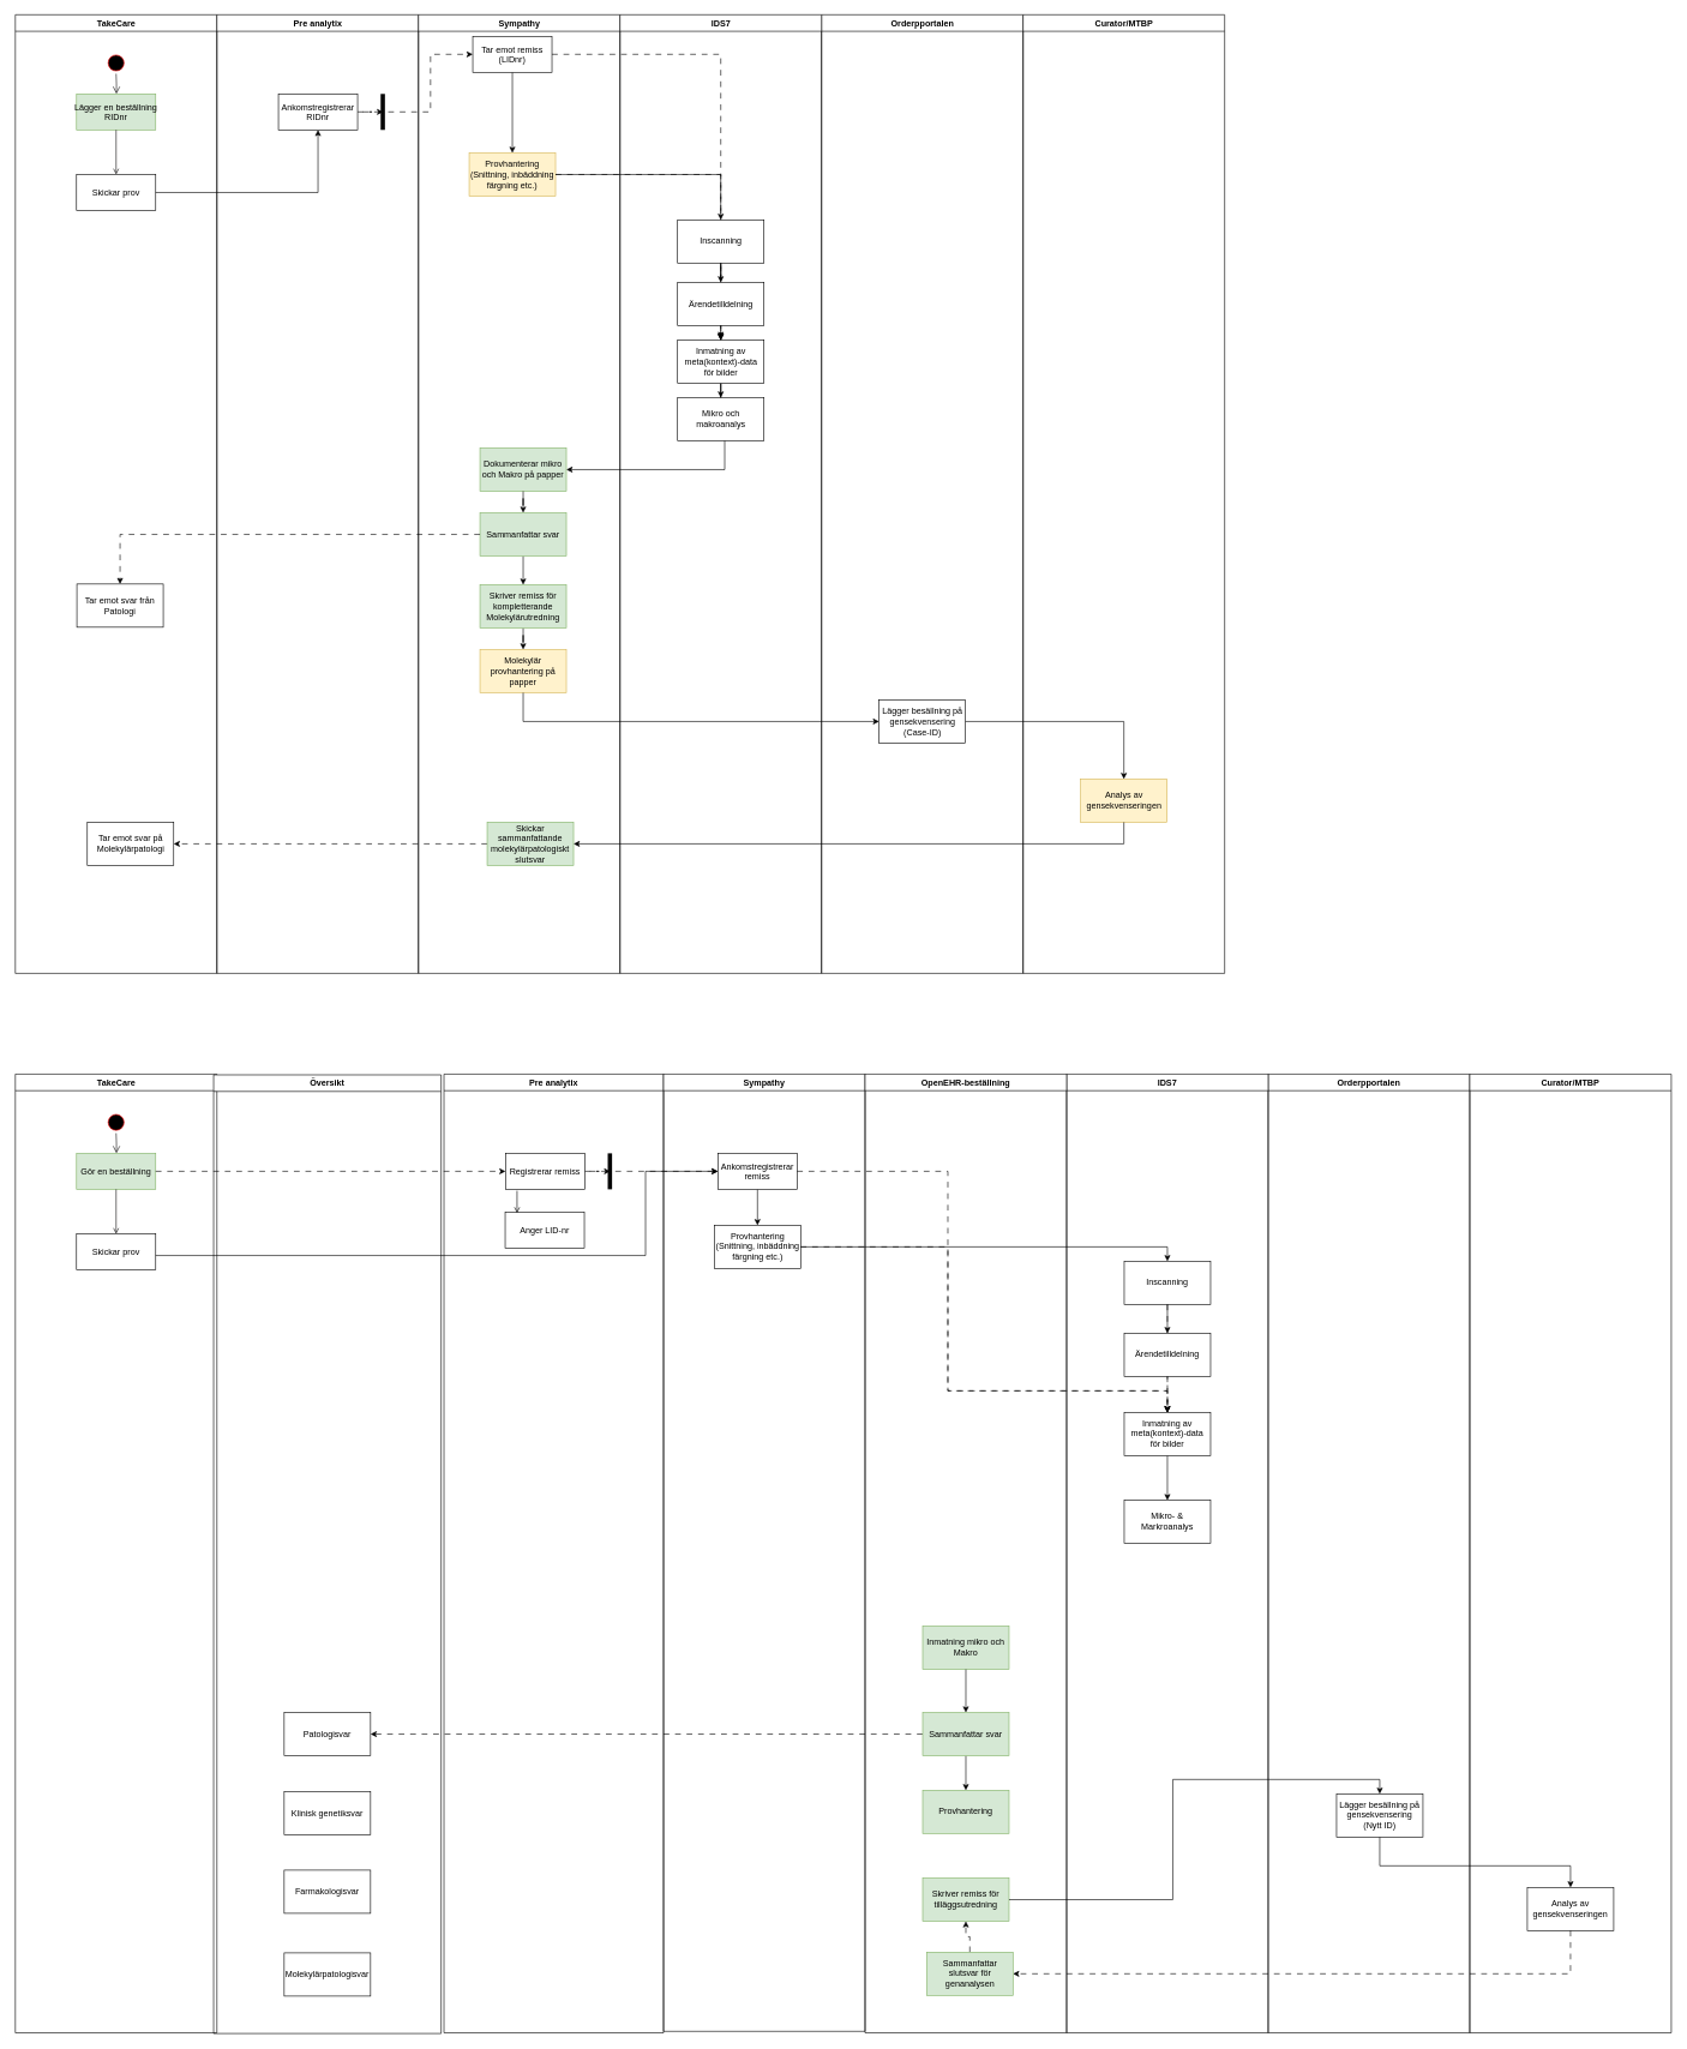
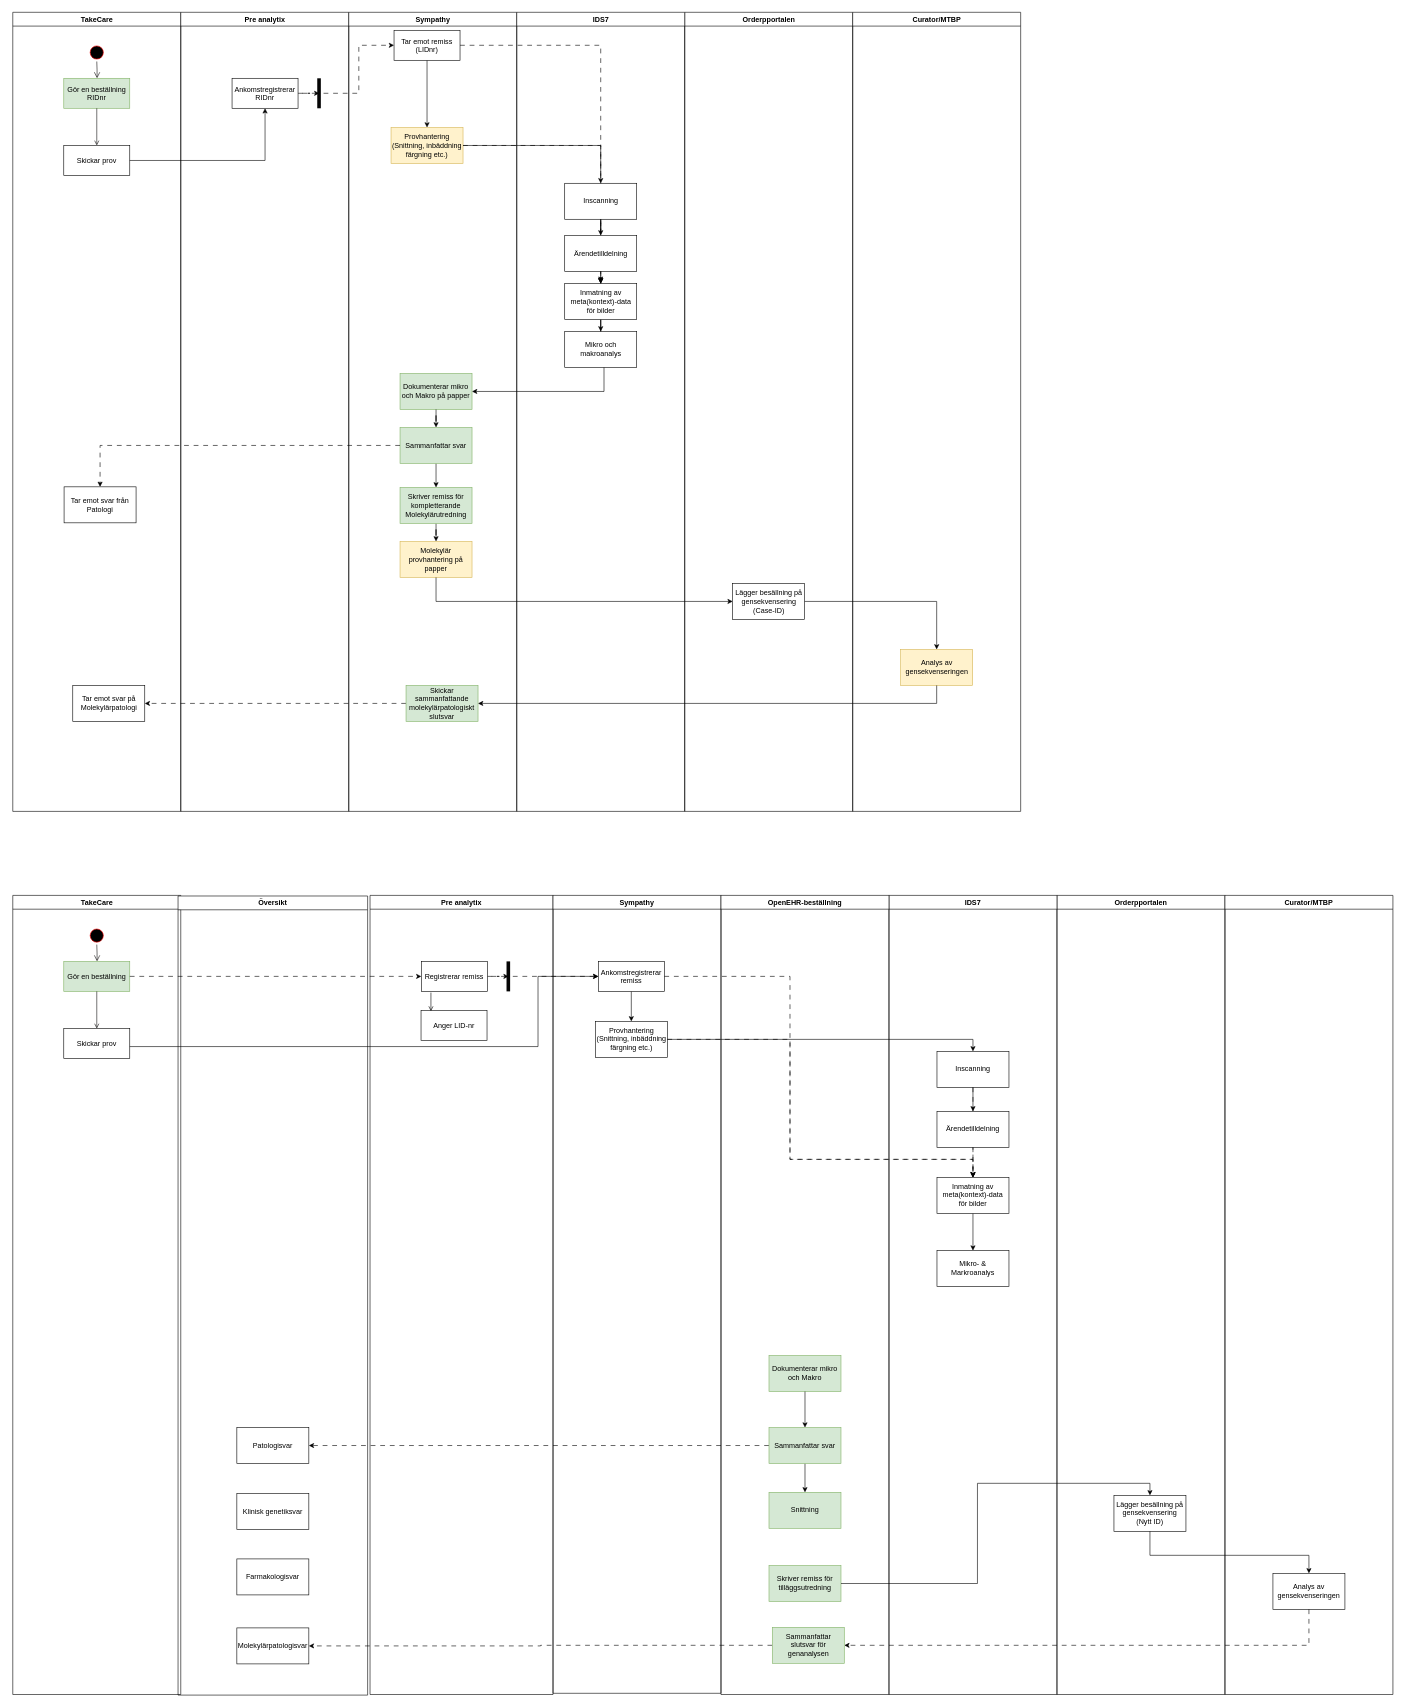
- <mxCell id="5" value="Lägger en beställning&#10;RIDnr" style="fillColor=#d5e8d4;strokeColor=#82b366;" parent="2" vertex="1"><mxGeometry x="85" y="110" width="110" height="50" as="geometry" /></mxCell>
+ <mxCell id="5" value="Gör en beställning&#10;RIDnr" style="fillColor=#d5e8d4;strokeColor=#82b366;" parent="2" vertex="1"><mxGeometry x="85" y="110" width="110" height="50" as="geometry" /></mxCell>
- <mxCell id="87" value="Inmatning mikro och Makro" style="rounded=0;whiteSpace=wrap;html=1;strokeColor=#82b366;fillColor=#d5e8d4;" parent="86" vertex="1"><mxGeometry x="80" y="767" width="120" height="60" as="geometry" /></mxCell>
+ <mxCell id="87" value="Dokumenterar mikro och Makro" style="rounded=0;whiteSpace=wrap;html=1;strokeColor=#82b366;fillColor=#d5e8d4;" parent="86" vertex="1"><mxGeometry x="80" y="767" width="120" height="60" as="geometry" /></mxCell>
- <mxCell id="92" value="Provhantering" style="whiteSpace=wrap;html=1;rounded=0;strokeColor=#82b366;fillColor=#d5e8d4;" parent="86" vertex="1"><mxGeometry x="80" y="995" width="120" height="60" as="geometry" /></mxCell>
+ <mxCell id="92" value="Snittning" style="whiteSpace=wrap;html=1;rounded=0;strokeColor=#82b366;fillColor=#d5e8d4;" parent="86" vertex="1"><mxGeometry x="80" y="995" width="120" height="60" as="geometry" /></mxCell>
- <mxCell id="84" value="" style="edgeStyle=orthogonalEdgeStyle;rounded=0;orthogonalLoop=1;jettySize=auto;html=1;dashed=1;dashPattern=8 8;" parent="1" source="93" target="91" edge="1"><mxGeometry relative="1" as="geometry"><mxPoint x="576" y="2662" as="targetPoint" /></mxGeometry></mxCell>
+ <mxCell id="84" value="" style="edgeStyle=orthogonalEdgeStyle;rounded=0;orthogonalLoop=1;jettySize=auto;html=1;dashed=1;dashPattern=8 8;entryX=1;entryY=0.5;entryDx=0;entryDy=0;" parent="1" source="93" target="95" edge="1"><mxGeometry relative="1" as="geometry"><mxPoint x="576" y="2662" as="targetPoint" /></mxGeometry></mxCell>
